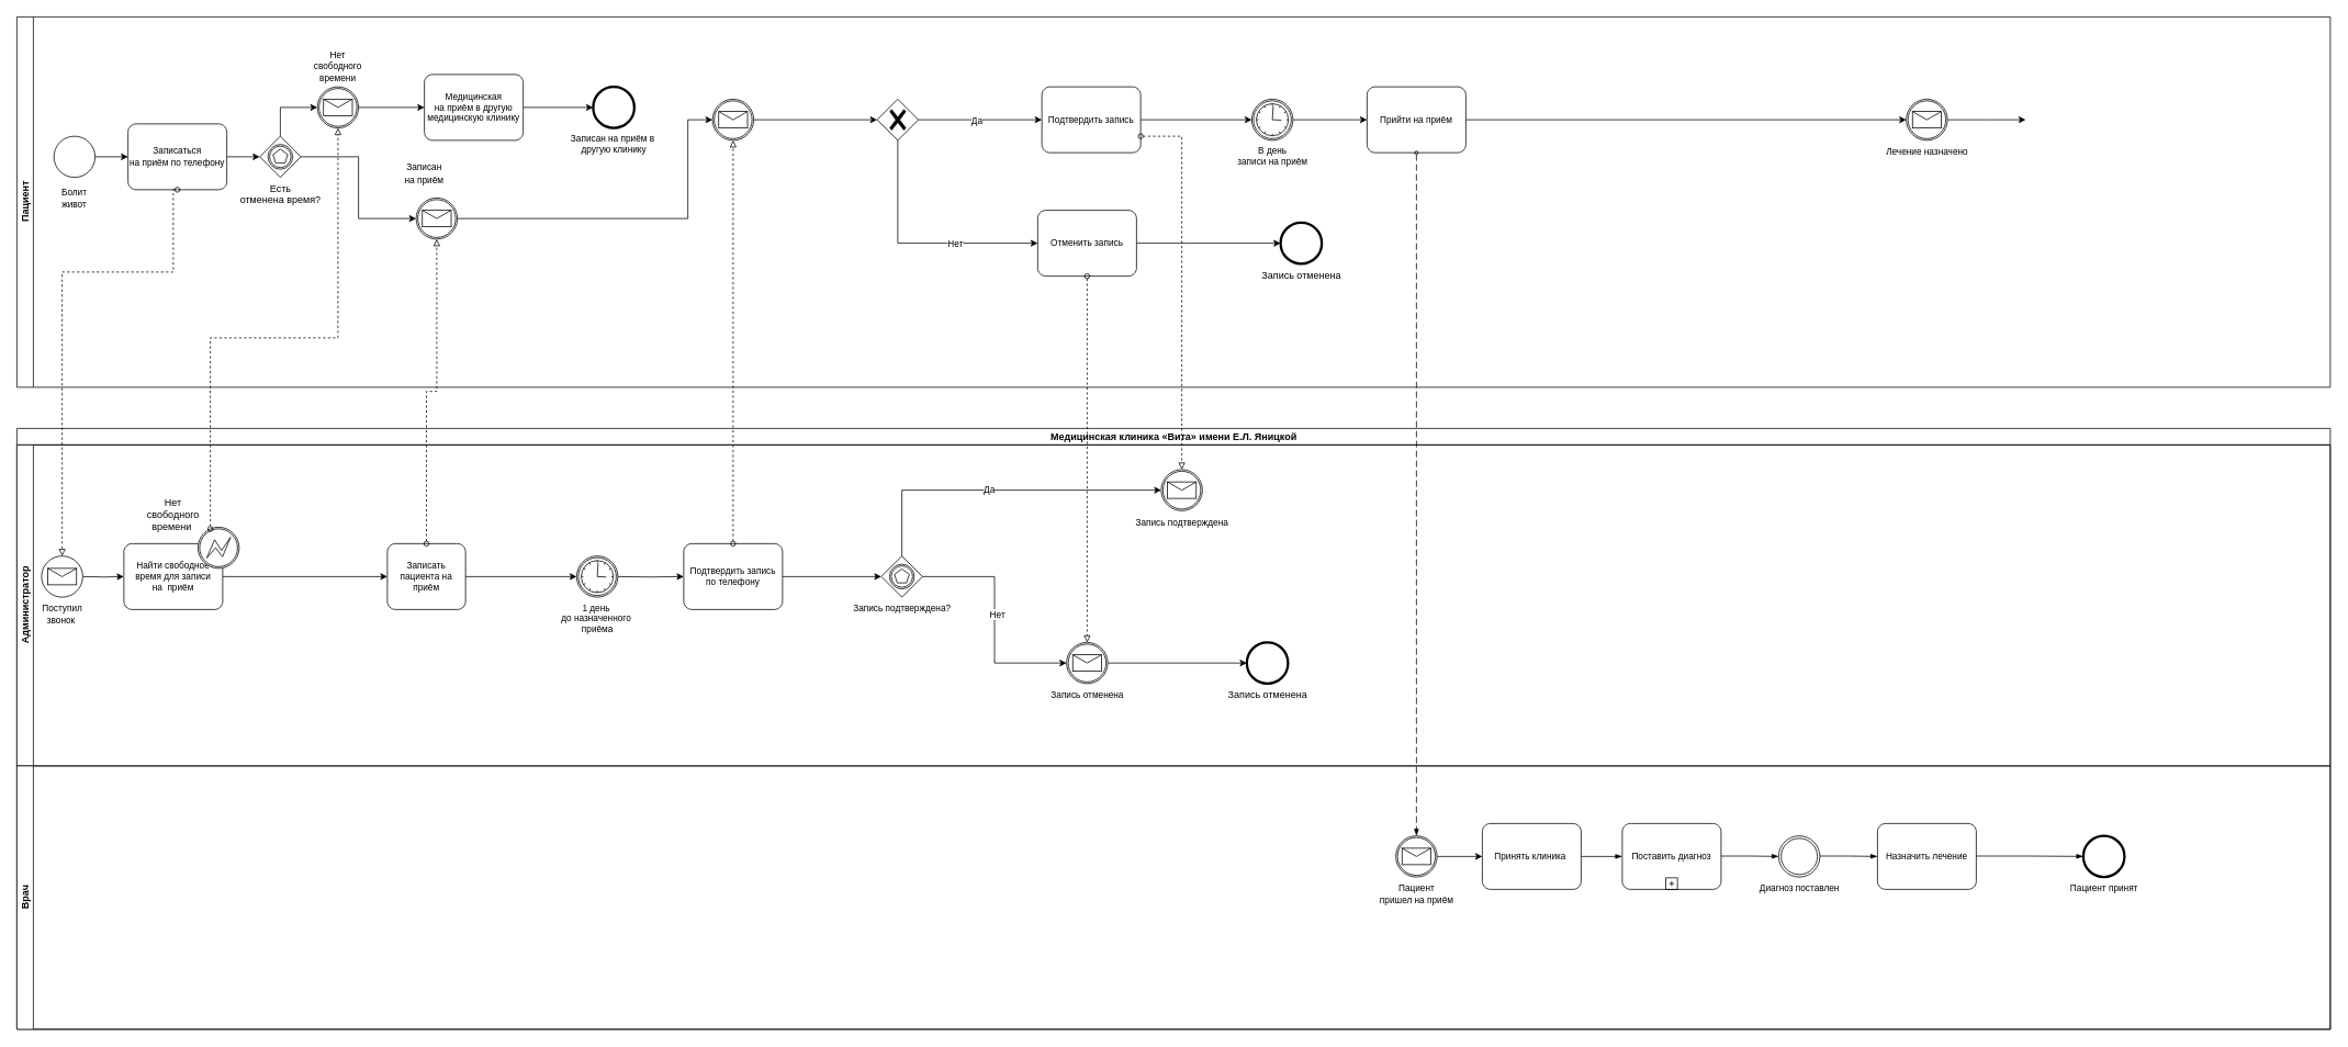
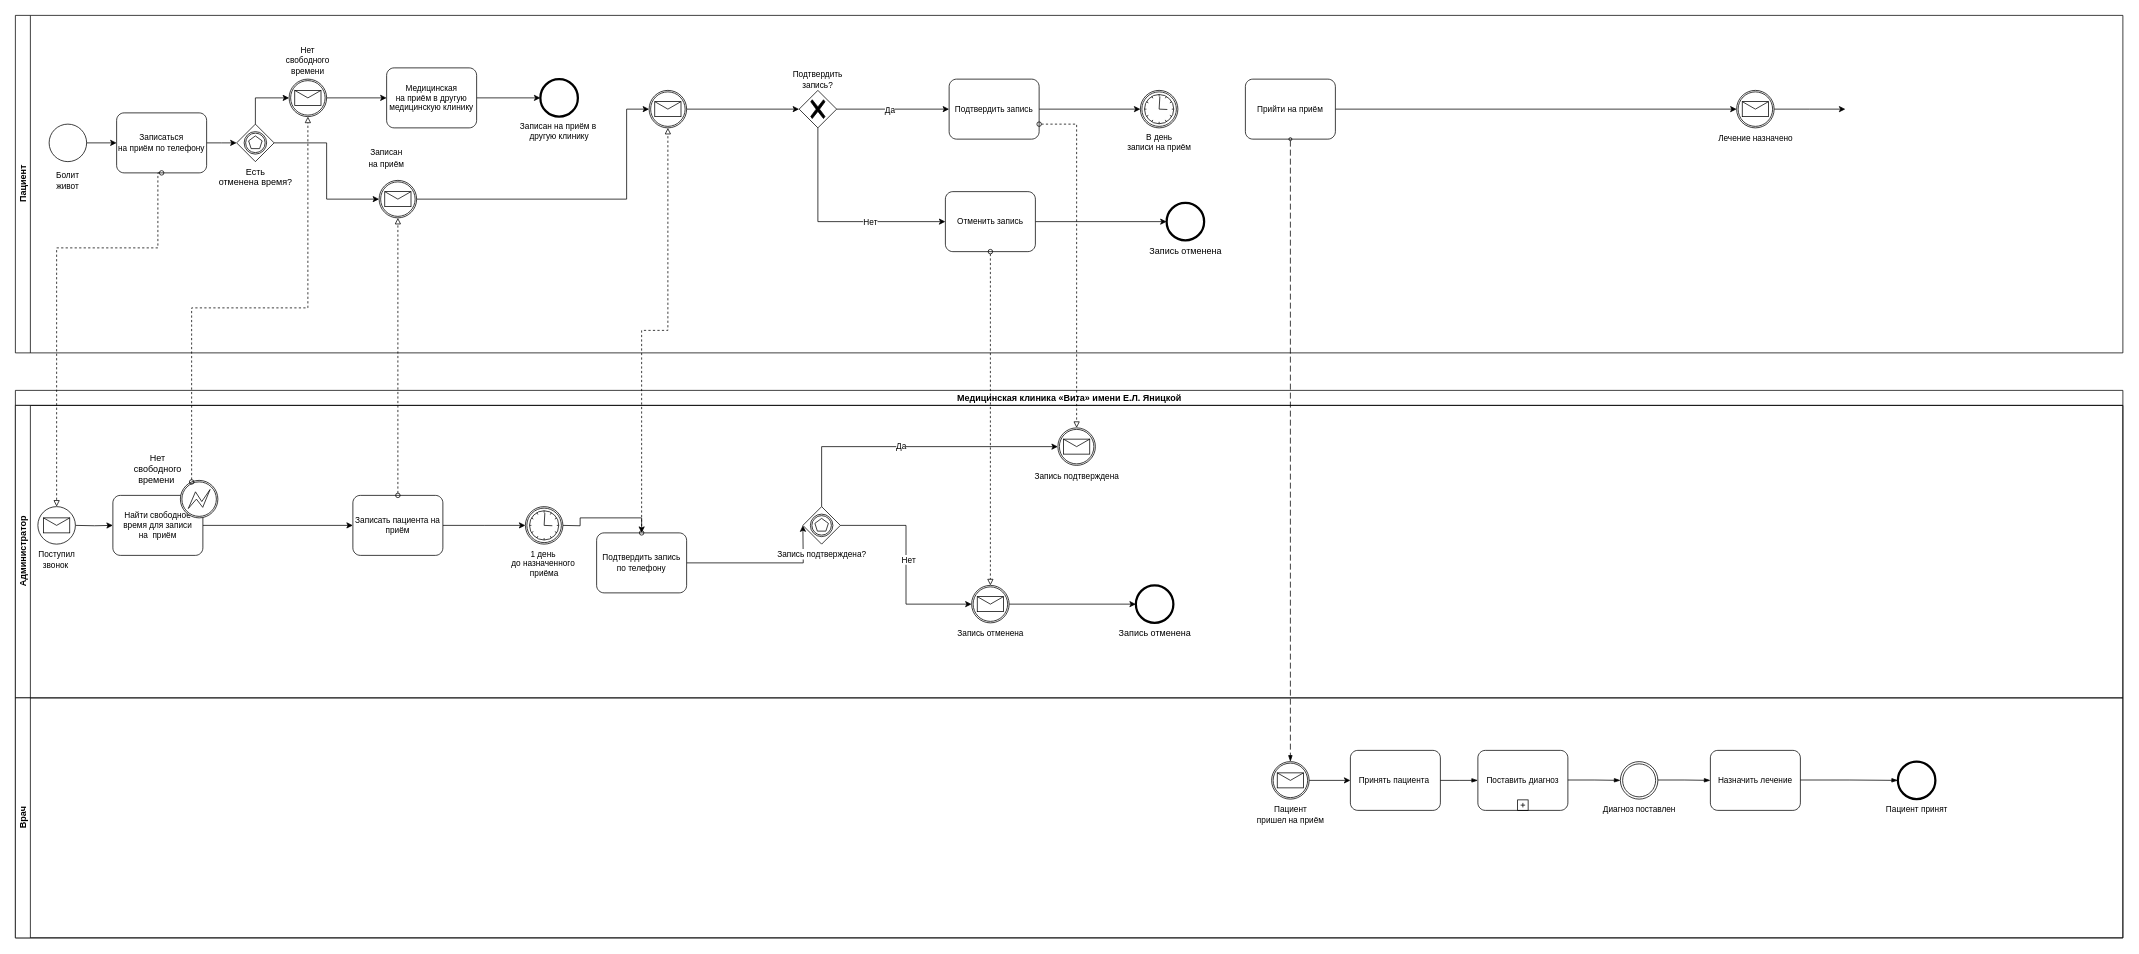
+ <mxCell id="56" value="&lt;font style=&quot;font-size: 11px;&quot;&gt;Подтвердить запись?&lt;/font&gt;" style="text;html=1;strokeColor=none;fillColor=none;align=center;verticalAlign=middle;whiteSpace=wrap;rounded=0;" parent="37" vertex="1"><mxGeometry x="1015" y="70" width="110" height="30" as="geometry" /></mxCell>
- <mxCell id="70" style="edgeStyle=orthogonalEdgeStyle;rounded=0;orthogonalLoop=1;jettySize=auto;html=1;exitX=1;exitY=0.5;exitDx=0;exitDy=0;exitPerimeter=0;" parent="37" source="71" target="69" edge="1"><mxGeometry relative="1" as="geometry" /></mxCell>
- <mxCell id="5" value="Записать пациента на приём" style="points=[[0.25,0,0],[0.5,0,0],[0.75,0,0],[1,0.25,0],[1,0.5,0],[1,0.75,0],[0.75,1,0],[0.5,1,0],[0.25,1,0],[0,0.75,0],[0,0.5,0],[0,0.25,0]];shape=mxgraph.bpmn.task;whiteSpace=wrap;rectStyle=rounded;size=10;taskMarker=abstract;fontSize=11;" parent="3" vertex="1"><mxGeometry x="450" y="120" width="95" height="80" as="geometry" /></mxCell>
+ <mxCell id="5" value="Записать пациента на приём" style="points=[[0.25,0,0],[0.5,0,0],[0.75,0,0],[1,0.25,0],[1,0.5,0],[1,0.75,0],[0.75,1,0],[0.5,1,0],[0.25,1,0],[0,0.75,0],[0,0.5,0],[0,0.25,0]];shape=mxgraph.bpmn.task;whiteSpace=wrap;rectStyle=rounded;size=10;taskMarker=abstract;fontSize=11;" parent="3" vertex="1"><mxGeometry x="450" y="120" width="120" height="80" as="geometry" /></mxCell>
- <mxCell id="10" value="Подтвердить запись по телефону" style="points=[[0.25,0,0],[0.5,0,0],[0.75,0,0],[1,0.25,0],[1,0.5,0],[1,0.75,0],[0.75,1,0],[0.5,1,0],[0.25,1,0],[0,0.75,0],[0,0.5,0],[0,0.25,0]];shape=mxgraph.bpmn.task;whiteSpace=wrap;rectStyle=rounded;size=10;taskMarker=abstract;fontSize=11;" parent="3" vertex="1"><mxGeometry x="810" y="120" width="120" height="80" as="geometry" /></mxCell>
+ <mxCell id="10" value="Подтвердить запись по телефону" style="points=[[0.25,0,0],[0.5,0,0],[0.75,0,0],[1,0.25,0],[1,0.5,0],[1,0.75,0],[0.75,1,0],[0.5,1,0],[0.25,1,0],[0,0.75,0],[0,0.5,0],[0,0.25,0]];shape=mxgraph.bpmn.task;whiteSpace=wrap;rectStyle=rounded;size=10;taskMarker=abstract;fontSize=11;" parent="3" vertex="1"><mxGeometry x="775" y="170" width="120" height="80" as="geometry" /></mxCell>
- <mxCell id="26" value="Принять клиника " style="points=[[0.25,0,0],[0.5,0,0],[0.75,0,0],[1,0.25,0],[1,0.5,0],[1,0.75,0],[0.75,1,0],[0.5,1,0],[0.25,1,0],[0,0.75,0],[0,0.5,0],[0,0.25,0]];shape=mxgraph.bpmn.task;whiteSpace=wrap;rectStyle=rounded;size=10;taskMarker=abstract;fontSize=11;" parent="25" vertex="1"><mxGeometry x="1780" y="70" width="120" height="80" as="geometry" /></mxCell>
+ <mxCell id="26" value="Принять пациента " style="points=[[0.25,0,0],[0.5,0,0],[0.75,0,0],[1,0.25,0],[1,0.5,0],[1,0.75,0],[0.75,1,0],[0.5,1,0],[0.25,1,0],[0,0.75,0],[0,0.5,0],[0,0.25,0]];shape=mxgraph.bpmn.task;whiteSpace=wrap;rectStyle=rounded;size=10;taskMarker=abstract;fontSize=11;" parent="25" vertex="1"><mxGeometry x="1780" y="70" width="120" height="80" as="geometry" /></mxCell>
